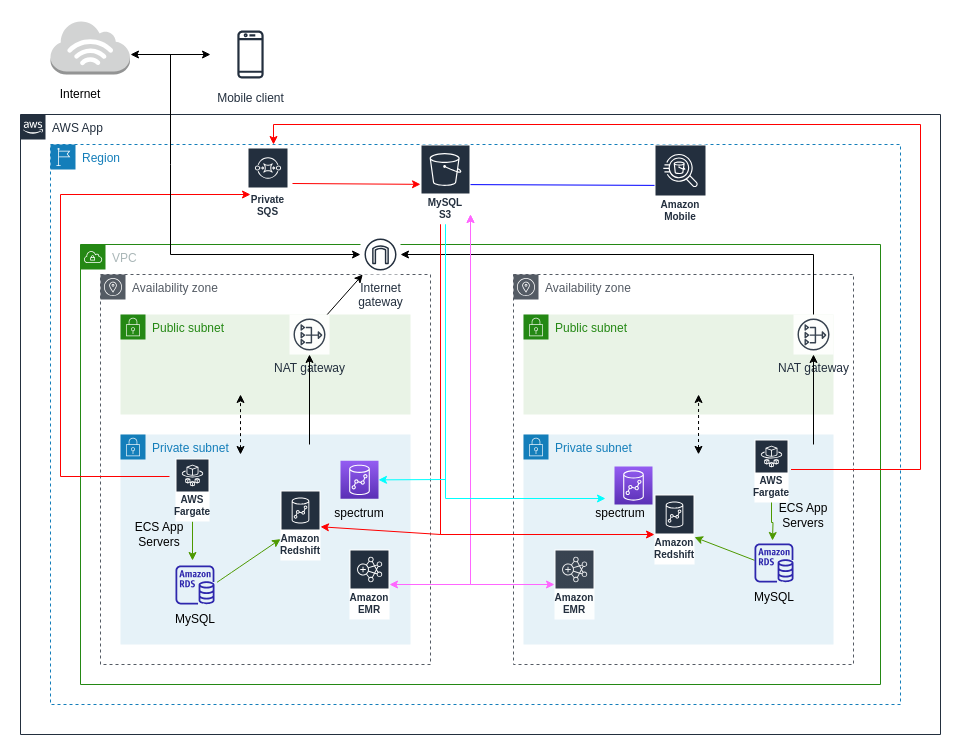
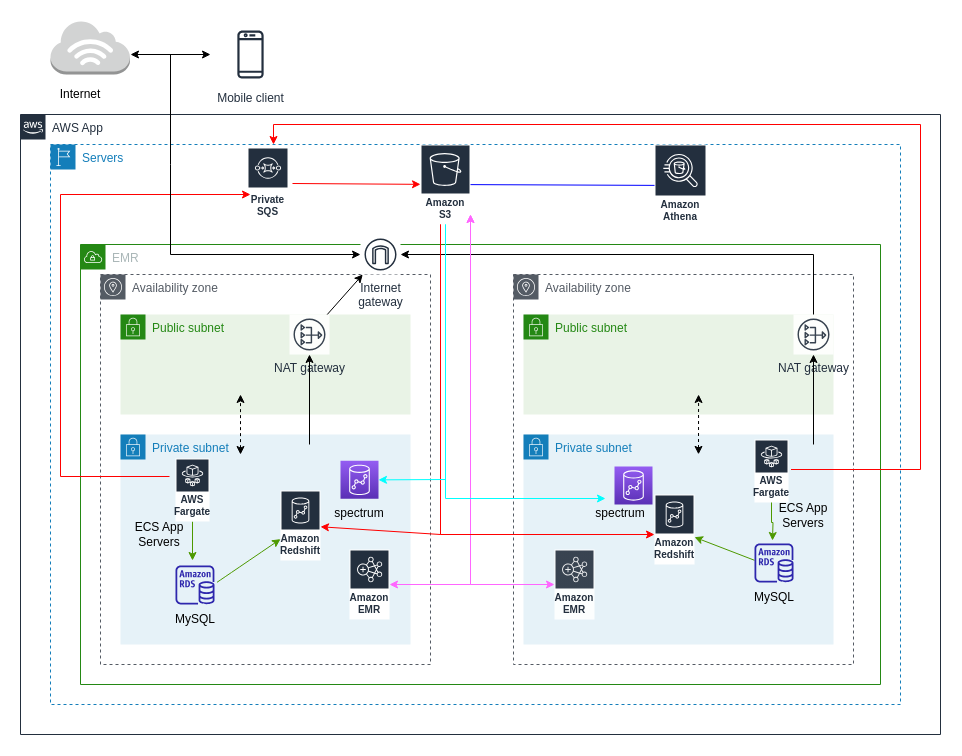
- <mxCell id="3" value="Region" style="points=[[0,0],[0.25,0],[0.5,0],[0.75,0],[1,0],[1,0.25],[1,0.5],[1,0.75],[1,1],[0.75,1],[0.5,1],[0.25,1],[0,1],[0,0.75],[0,0.5],[0,0.25]];outlineConnect=0;gradientColor=none;html=1;whiteSpace=wrap;fontSize=12;fontStyle=0;container=1;pointerEvents=0;collapsible=0;recursiveResize=0;shape=mxgraph.aws4.group;grIcon=mxgraph.aws4.group_region;strokeColor=#147EBA;fillColor=none;verticalAlign=top;align=left;spacingLeft=30;fontColor=#147EBA;dashed=1;" parent="1" vertex="1"><mxGeometry x="50" y="144" width="850" height="560" as="geometry" /></mxCell>
+ <mxCell id="3" value="Servers" style="points=[[0,0],[0.25,0],[0.5,0],[0.75,0],[1,0],[1,0.25],[1,0.5],[1,0.75],[1,1],[0.75,1],[0.5,1],[0.25,1],[0,1],[0,0.75],[0,0.5],[0,0.25]];outlineConnect=0;gradientColor=none;html=1;whiteSpace=wrap;fontSize=12;fontStyle=0;container=1;pointerEvents=0;collapsible=0;recursiveResize=0;shape=mxgraph.aws4.group;grIcon=mxgraph.aws4.group_region;strokeColor=#147EBA;fillColor=none;verticalAlign=top;align=left;spacingLeft=30;fontColor=#147EBA;dashed=1;" parent="1" vertex="1"><mxGeometry x="50" y="144" width="850" height="560" as="geometry" /></mxCell>
- <mxCell id="7" value="Amazon Mobile" style="sketch=0;outlineConnect=0;fontColor=#232F3E;gradientColor=none;strokeColor=#ffffff;fillColor=#232F3E;dashed=0;verticalLabelPosition=middle;verticalAlign=bottom;align=center;html=1;whiteSpace=wrap;fontSize=10;fontStyle=1;spacing=3;shape=mxgraph.aws4.productIcon;prIcon=mxgraph.aws4.athena;" vertex="1" parent="3"><mxGeometry x="604" width="52" height="82" as="geometry" /></mxCell>
+ <mxCell id="7" value="Amazon Athena" style="sketch=0;outlineConnect=0;fontColor=#232F3E;gradientColor=none;strokeColor=#ffffff;fillColor=#232F3E;dashed=0;verticalLabelPosition=middle;verticalAlign=bottom;align=center;html=1;whiteSpace=wrap;fontSize=10;fontStyle=1;spacing=3;shape=mxgraph.aws4.productIcon;prIcon=mxgraph.aws4.athena;" vertex="1" parent="3"><mxGeometry x="604" width="52" height="82" as="geometry" /></mxCell>
- <mxCell id="4" value="MySQL S3" style="sketch=0;outlineConnect=0;fontColor=#232F3E;gradientColor=none;strokeColor=#ffffff;fillColor=#232F3E;dashed=0;verticalLabelPosition=middle;verticalAlign=bottom;align=center;html=1;whiteSpace=wrap;fontSize=10;fontStyle=1;spacing=3;shape=mxgraph.aws4.productIcon;prIcon=mxgraph.aws4.s3;" parent="3" vertex="1"><mxGeometry x="370" width="50" height="80" as="geometry" /></mxCell>
+ <mxCell id="4" value="Amazon S3" style="sketch=0;outlineConnect=0;fontColor=#232F3E;gradientColor=none;strokeColor=#ffffff;fillColor=#232F3E;dashed=0;verticalLabelPosition=middle;verticalAlign=bottom;align=center;html=1;whiteSpace=wrap;fontSize=10;fontStyle=1;spacing=3;shape=mxgraph.aws4.productIcon;prIcon=mxgraph.aws4.s3;" parent="3" vertex="1"><mxGeometry x="370" width="50" height="80" as="geometry" /></mxCell>
- <mxCell id="9" value="VPC" style="points=[[0,0],[0.25,0],[0.5,0],[0.75,0],[1,0],[1,0.25],[1,0.5],[1,0.75],[1,1],[0.75,1],[0.5,1],[0.25,1],[0,1],[0,0.75],[0,0.5],[0,0.25]];outlineConnect=0;gradientColor=none;html=1;whiteSpace=wrap;fontSize=12;fontStyle=0;container=1;pointerEvents=0;collapsible=0;recursiveResize=0;shape=mxgraph.aws4.group;grIcon=mxgraph.aws4.group_vpc;strokeColor=#248814;fillColor=none;verticalAlign=top;align=left;spacingLeft=30;fontColor=#AAB7B8;dashed=0;" parent="1" vertex="1"><mxGeometry x="80" y="244" width="800" height="440" as="geometry" /></mxCell>
+ <mxCell id="9" value="EMR" style="points=[[0,0],[0.25,0],[0.5,0],[0.75,0],[1,0],[1,0.25],[1,0.5],[1,0.75],[1,1],[0.75,1],[0.5,1],[0.25,1],[0,1],[0,0.75],[0,0.5],[0,0.25]];outlineConnect=0;gradientColor=none;html=1;whiteSpace=wrap;fontSize=12;fontStyle=0;container=1;pointerEvents=0;collapsible=0;recursiveResize=0;shape=mxgraph.aws4.group;grIcon=mxgraph.aws4.group_vpc;strokeColor=#248814;fillColor=none;verticalAlign=top;align=left;spacingLeft=30;fontColor=#AAB7B8;dashed=0;" parent="1" vertex="1"><mxGeometry x="80" y="244" width="800" height="440" as="geometry" /></mxCell>
